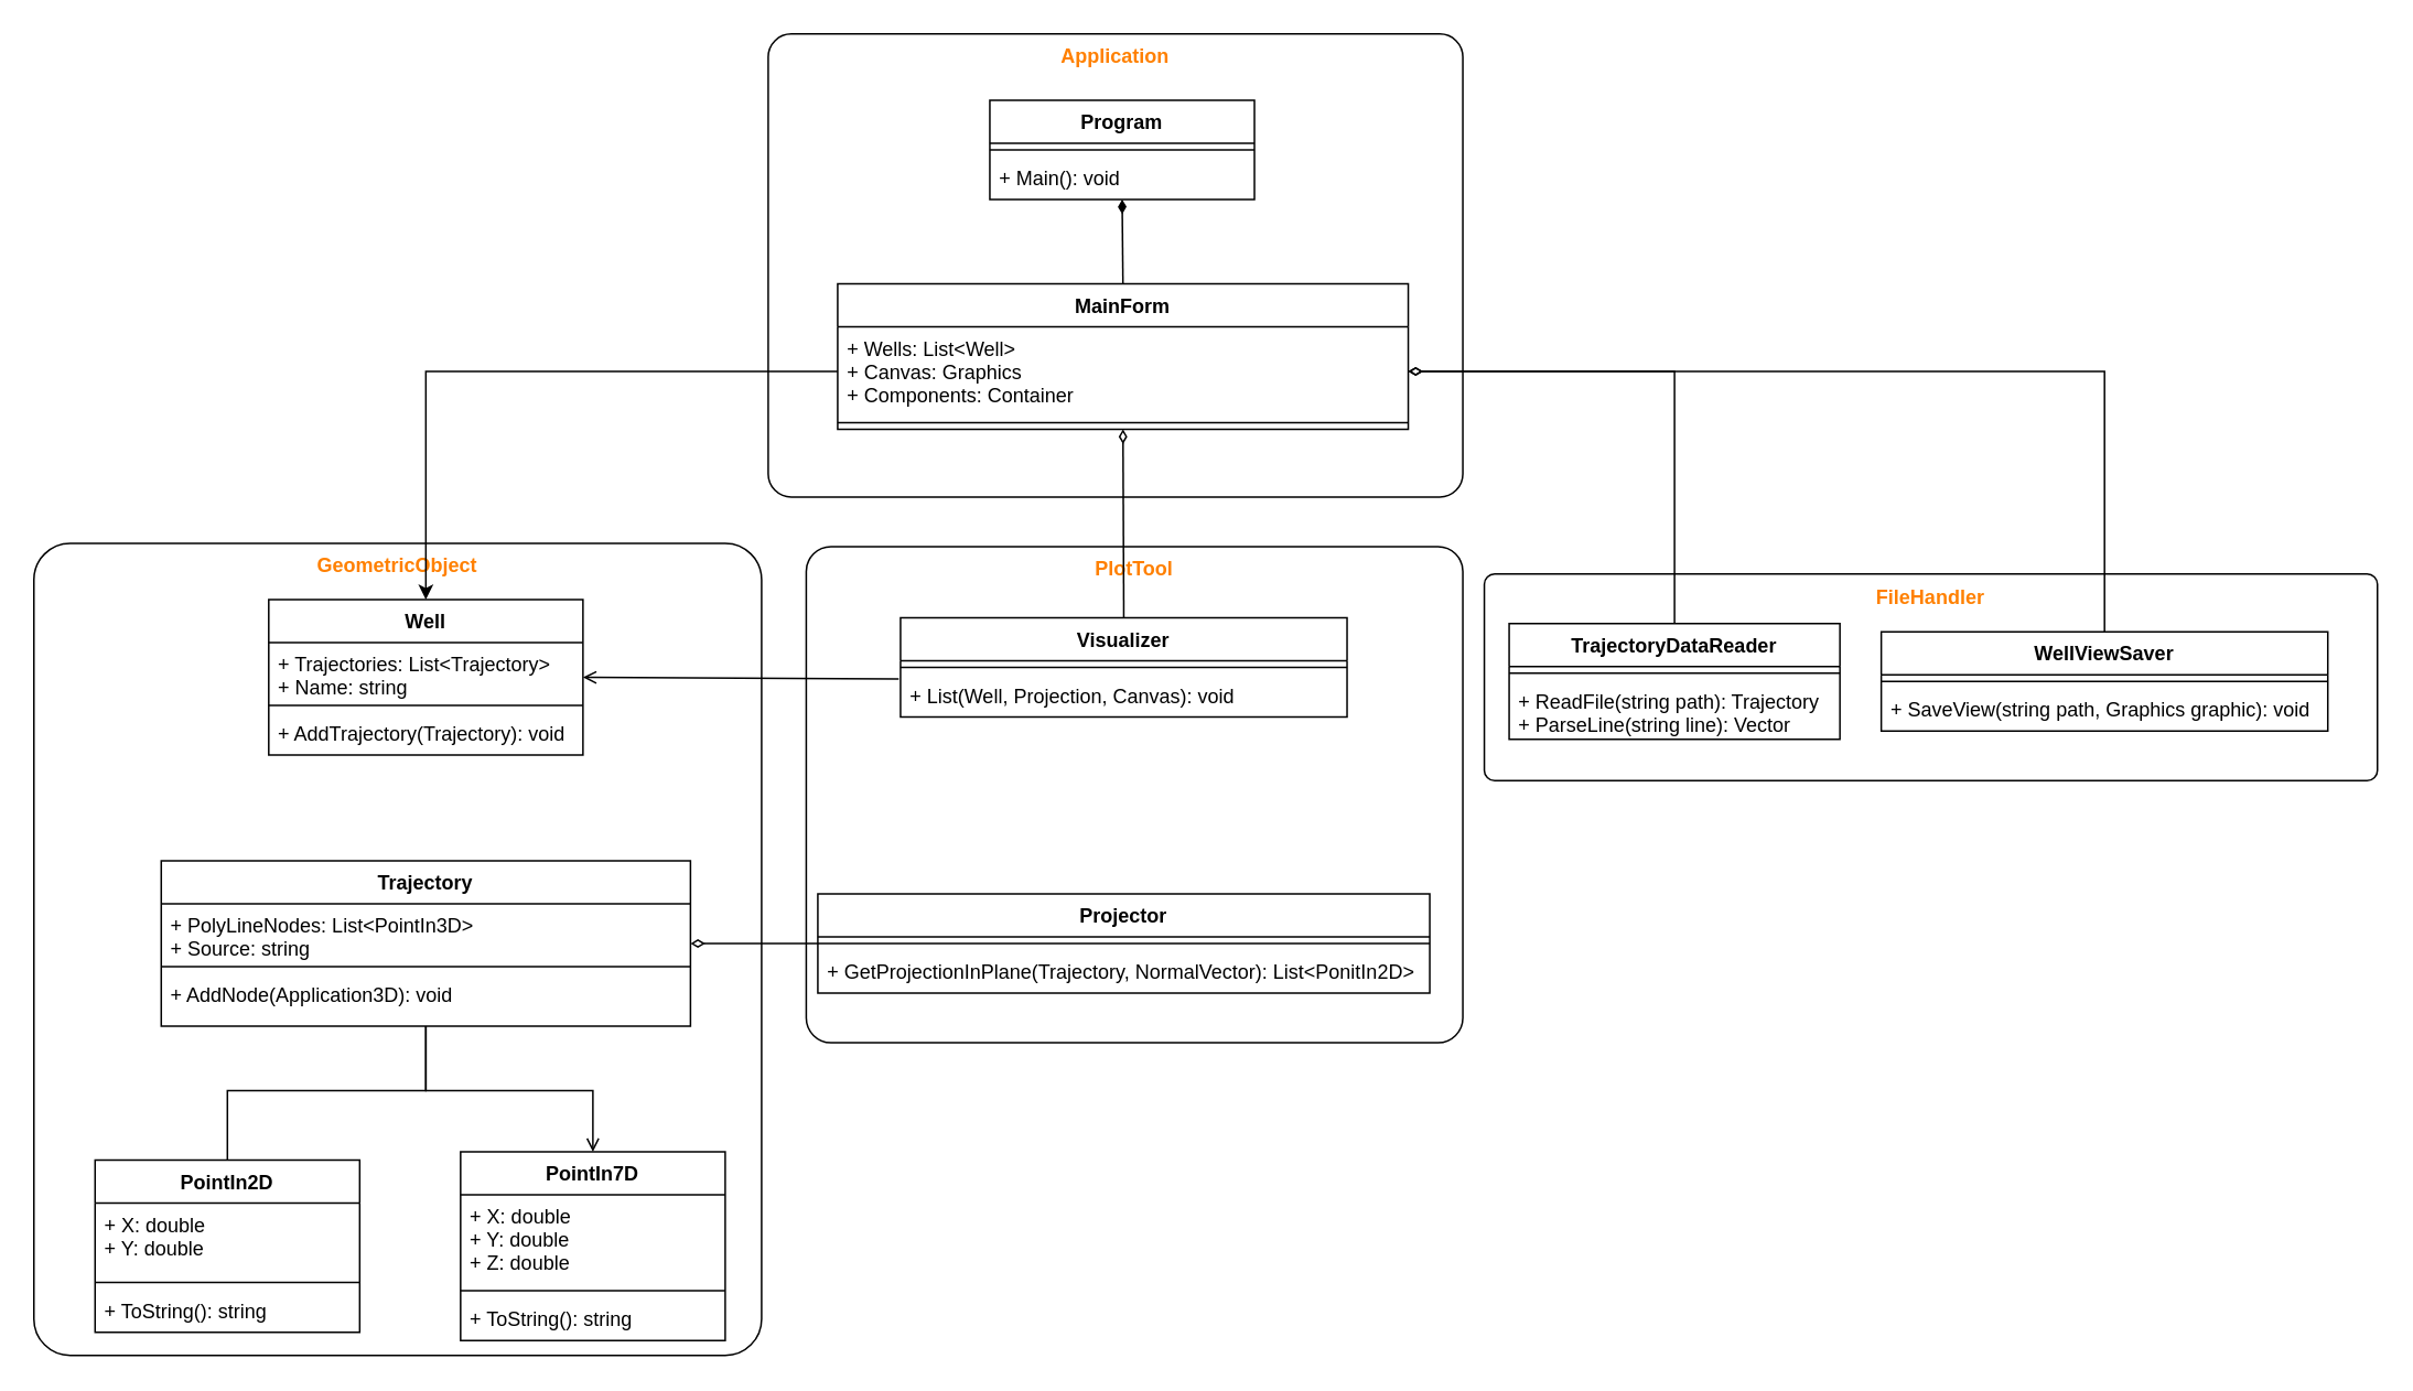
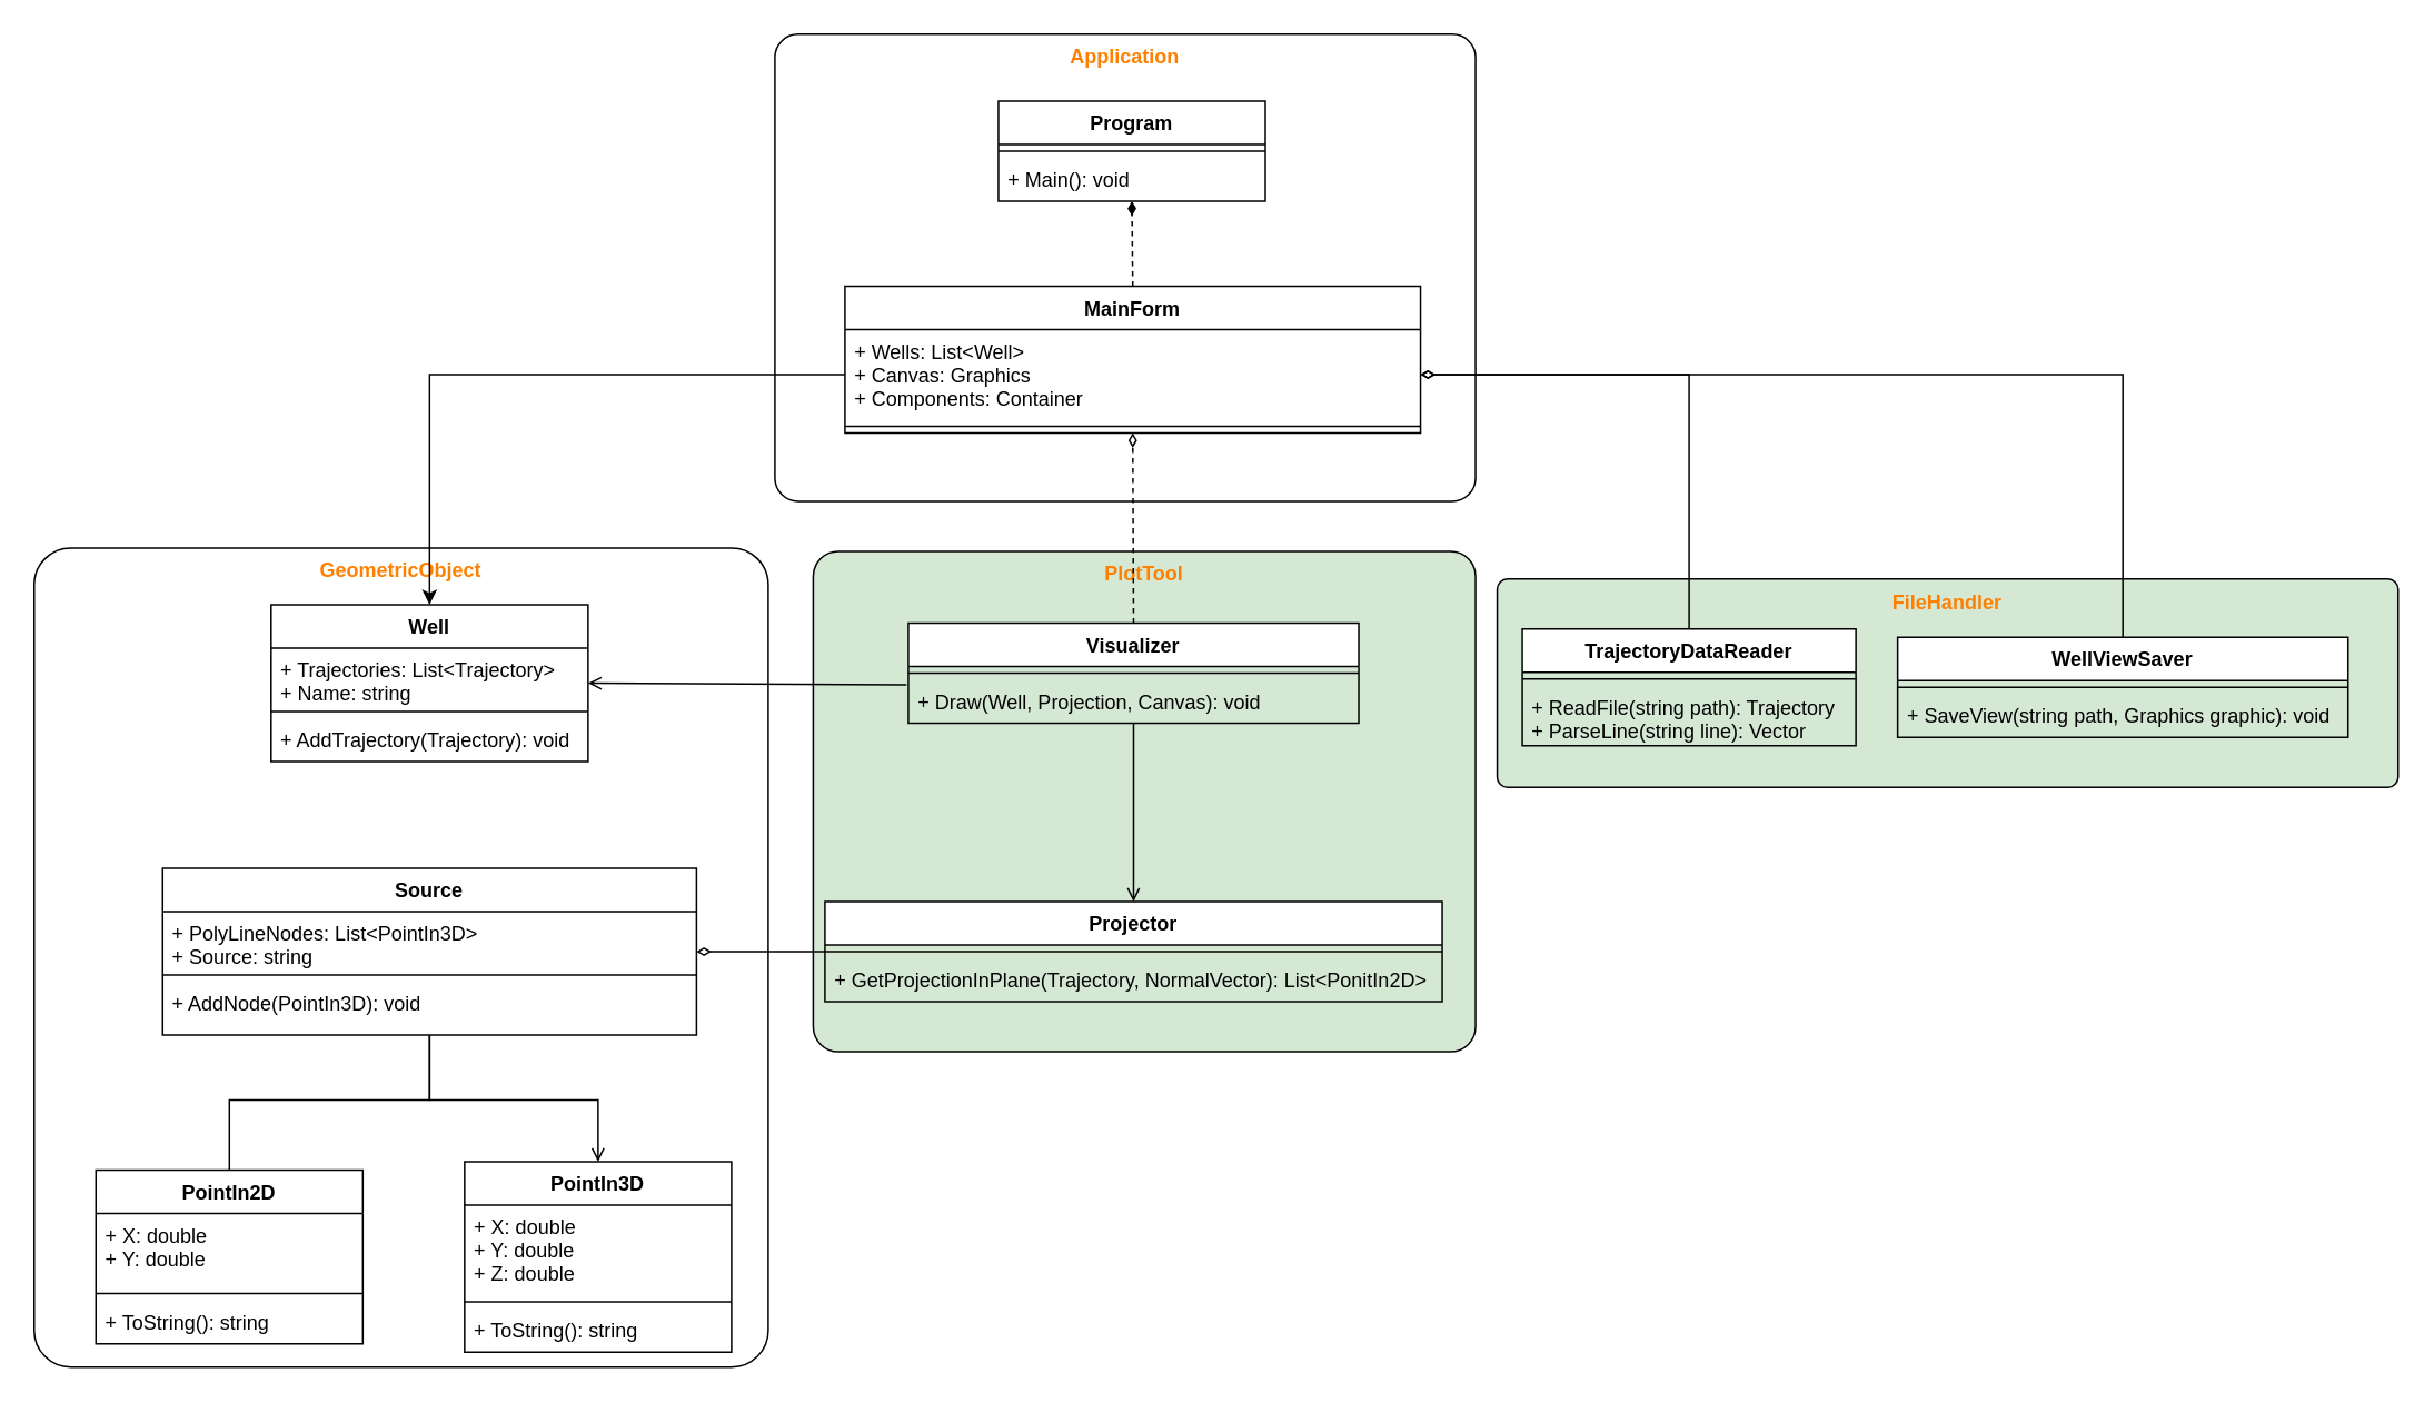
- <mxCell id="7" style="rounded=0;orthogonalLoop=1;jettySize=auto;html=1;exitX=0.5;exitY=0;exitDx=0;exitDy=0;entryX=0.5;entryY=1;entryDx=0;entryDy=0;endArrow=diamondThin;endFill=1;" parent="1" source="47" target="44" edge="1"><mxGeometry relative="1" as="geometry" /></mxCell>
+ <mxCell id="7" style="rounded=0;orthogonalLoop=1;jettySize=auto;html=1;exitX=0.5;exitY=0;exitDx=0;exitDy=0;entryX=0.5;entryY=1;entryDx=0;entryDy=0;endArrow=diamondThin;endFill=1;dashed=1;" parent="1" source="47" target="44" edge="1"><mxGeometry relative="1" as="geometry" /></mxCell>
- <mxCell id="9" style="rounded=0;orthogonalLoop=1;jettySize=auto;html=1;exitX=0.5;exitY=0;exitDx=0;exitDy=0;entryX=0.5;entryY=1;entryDx=0;entryDy=0;endArrow=diamondThin;endFill=0;" parent="1" source="38" target="47" edge="1"><mxGeometry relative="1" as="geometry" /></mxCell>
+ <mxCell id="9" style="rounded=0;orthogonalLoop=1;jettySize=auto;html=1;exitX=0.5;exitY=0;exitDx=0;exitDy=0;entryX=0.5;entryY=1;entryDx=0;entryDy=0;endArrow=diamondThin;endFill=0;dashed=1;" parent="1" source="38" target="47" edge="1"><mxGeometry relative="1" as="geometry" /></mxCell>
- <mxCell id="5" value="&lt;font color=&quot;#FF8000&quot;&gt;&lt;b&gt;FileHandler&lt;/b&gt;&lt;/font&gt;" style="rounded=1;whiteSpace=wrap;html=1;verticalAlign=top;arcSize=5;" vertex="1" parent="1"><mxGeometry x="897" y="346.5" width="540" height="125" as="geometry" /></mxCell>
+ <mxCell id="5" value="&lt;font color=&quot;#FF8000&quot;&gt;&lt;b&gt;FileHandler&lt;/b&gt;&lt;/font&gt;" style="rounded=1;whiteSpace=wrap;html=1;verticalAlign=top;arcSize=5;fillColor=#d5e8d4;" vertex="1" parent="1"><mxGeometry x="897" y="346.5" width="540" height="125" as="geometry" /></mxCell>
- <mxCell id="40" value="+ List(Well, Projection, Canvas): void" style="text;strokeColor=none;fillColor=none;align=left;verticalAlign=top;spacingLeft=4;spacingRight=4;overflow=hidden;rotatable=0;points=[[0,0.5],[1,0.5]];portConstraint=eastwest;" parent="38" vertex="1"><mxGeometry y="34" width="270" height="26" as="geometry" /></mxCell>
+ <mxCell id="40" value="+ Draw(Well, Projection, Canvas): void" style="text;strokeColor=none;fillColor=none;align=left;verticalAlign=top;spacingLeft=4;spacingRight=4;overflow=hidden;rotatable=0;points=[[0,0.5],[1,0.5]];portConstraint=eastwest;" parent="38" vertex="1"><mxGeometry y="34" width="270" height="26" as="geometry" /></mxCell>
- <mxCell id="2" value="&lt;font color=&quot;#FF8000&quot;&gt;PlotTool&lt;/font&gt;" style="rounded=1;whiteSpace=wrap;html=1;fontStyle=1;verticalAlign=top;arcSize=5;" vertex="1" parent="1"><mxGeometry x="487" y="330" width="397" height="300" as="geometry" /></mxCell>
+ <mxCell id="2" value="&lt;font color=&quot;#FF8000&quot;&gt;PlotTool&lt;/font&gt;" style="rounded=1;whiteSpace=wrap;html=1;fontStyle=1;verticalAlign=top;arcSize=5;fillColor=#d5e8d4;" vertex="1" parent="1"><mxGeometry x="487" y="330" width="397" height="300" as="geometry" /></mxCell>
+ <mxCell id="11" style="rounded=0;orthogonalLoop=1;jettySize=auto;html=1;exitX=0.5;exitY=1;exitDx=0;exitDy=0;entryX=0.5;entryY=0;entryDx=0;entryDy=0;startArrow=none;startFill=0;endArrow=open;endFill=0;" parent="1" source="38" target="41" edge="1"><mxGeometry relative="1" as="geometry" /></mxCell>
- <mxCell id="13" value="Trajectory" style="swimlane;fontStyle=1;align=center;verticalAlign=top;childLayout=stackLayout;horizontal=1;startSize=26;horizontalStack=0;resizeParent=1;resizeParentMax=0;resizeLast=0;collapsible=1;marginBottom=0;" parent="1" vertex="1"><mxGeometry x="97" y="520" width="320" height="100" as="geometry" /></mxCell>
+ <mxCell id="13" value="Source" style="swimlane;fontStyle=1;align=center;verticalAlign=top;childLayout=stackLayout;horizontal=1;startSize=26;horizontalStack=0;resizeParent=1;resizeParentMax=0;resizeLast=0;collapsible=1;marginBottom=0;" parent="1" vertex="1"><mxGeometry x="97" y="520" width="320" height="100" as="geometry" /></mxCell>
- <mxCell id="16" value="+ AddNode(Application3D): void&#10;&#10;" style="text;strokeColor=none;fillColor=none;align=left;verticalAlign=top;spacingLeft=4;spacingRight=4;overflow=hidden;rotatable=0;points=[[0,0.5],[1,0.5]];portConstraint=eastwest;" parent="13" vertex="1"><mxGeometry y="68" width="320" height="32" as="geometry" /></mxCell>
+ <mxCell id="16" value="+ AddNode(PointIn3D): void&#10;&#10;" style="text;strokeColor=none;fillColor=none;align=left;verticalAlign=top;spacingLeft=4;spacingRight=4;overflow=hidden;rotatable=0;points=[[0,0.5],[1,0.5]];portConstraint=eastwest;" parent="13" vertex="1"><mxGeometry y="68" width="320" height="32" as="geometry" /></mxCell>
- <mxCell id="23" value="PointIn7D" style="swimlane;fontStyle=1;align=center;verticalAlign=top;childLayout=stackLayout;horizontal=1;startSize=26;horizontalStack=0;resizeParent=1;resizeParentMax=0;resizeLast=0;collapsible=1;marginBottom=0;" parent="1" vertex="1"><mxGeometry x="278" y="696" width="160" height="114" as="geometry" /></mxCell>
+ <mxCell id="23" value="PointIn3D" style="swimlane;fontStyle=1;align=center;verticalAlign=top;childLayout=stackLayout;horizontal=1;startSize=26;horizontalStack=0;resizeParent=1;resizeParentMax=0;resizeLast=0;collapsible=1;marginBottom=0;" parent="1" vertex="1"><mxGeometry x="278" y="696" width="160" height="114" as="geometry" /></mxCell>
